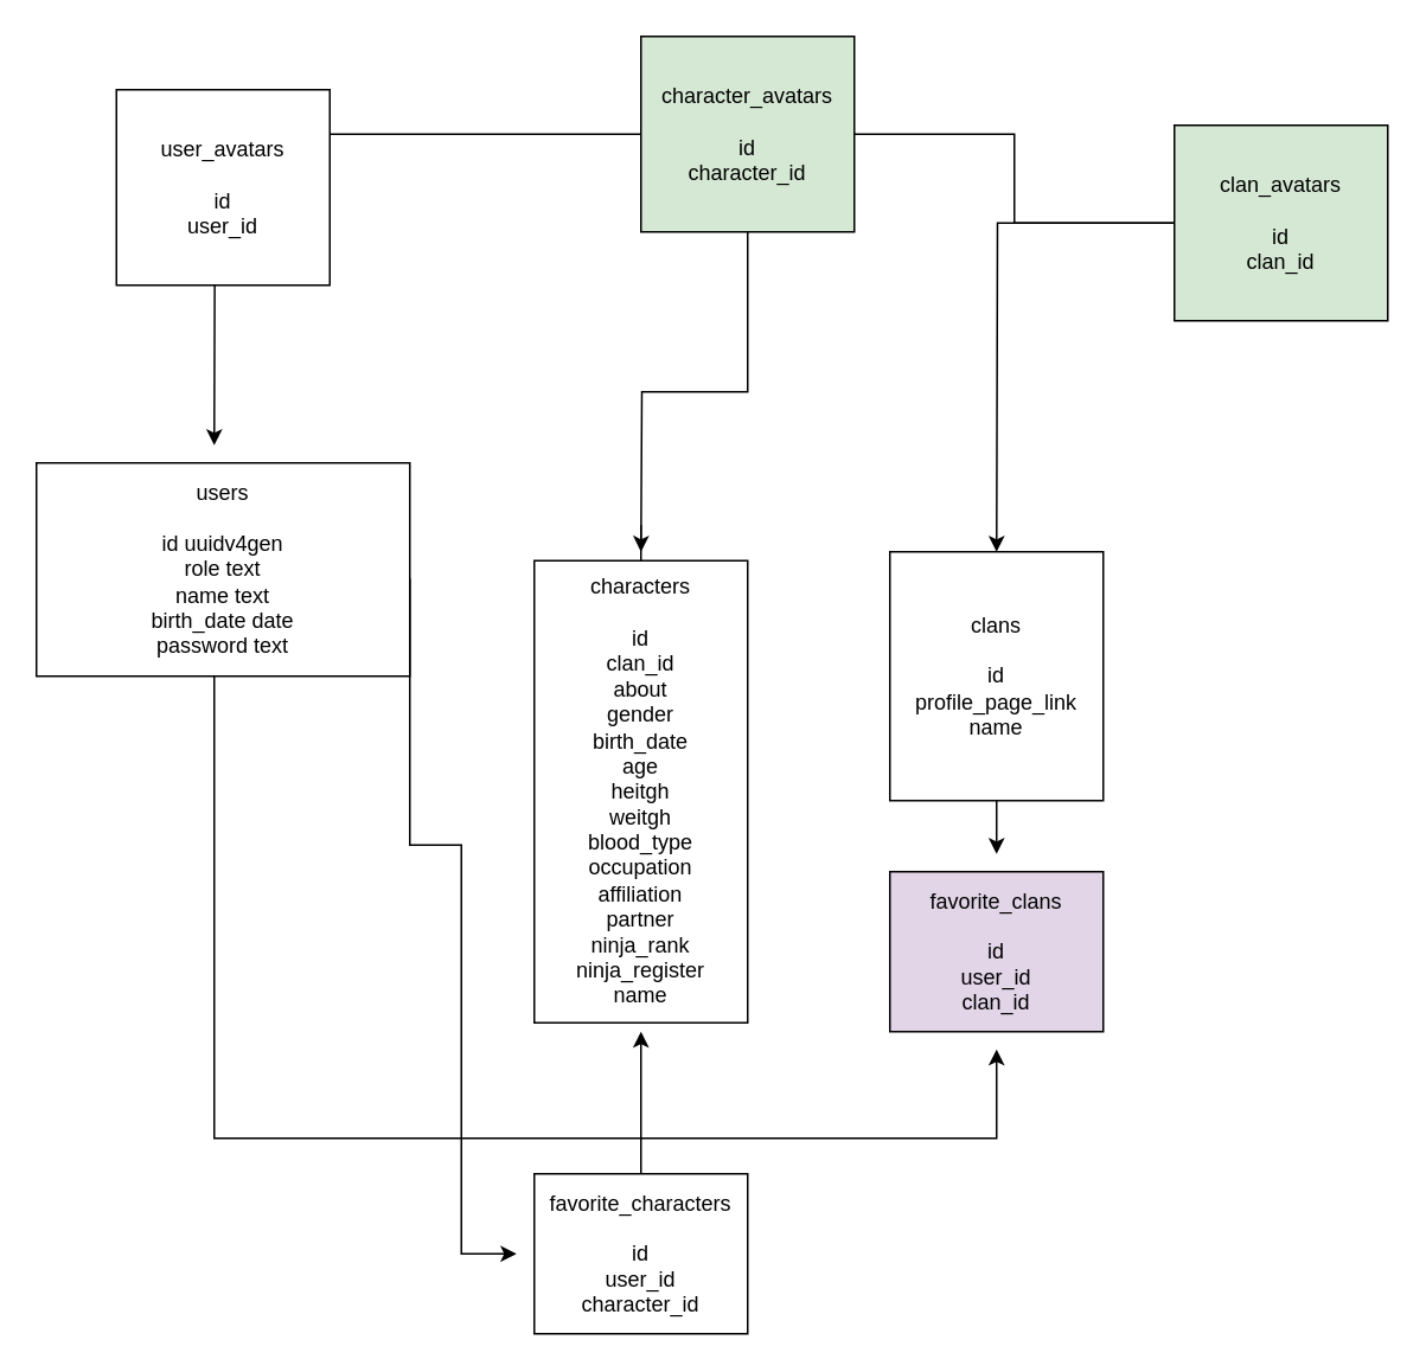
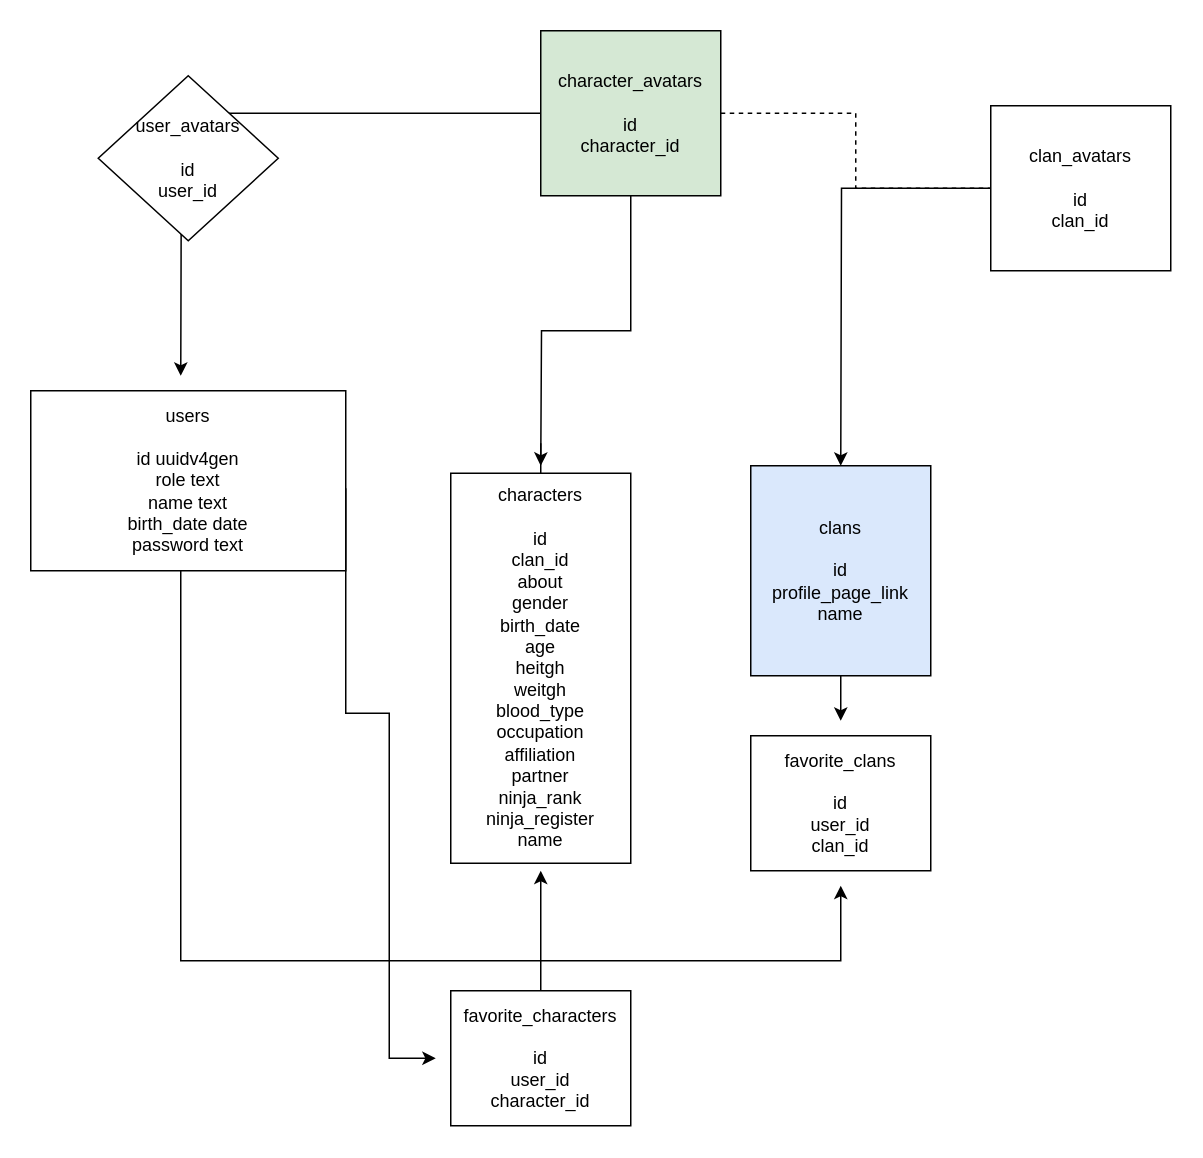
- <mxCell id="17" value="" style="edgeStyle=orthogonalEdgeStyle;rounded=0;orthogonalLoop=1;jettySize=auto;html=1;endArrow=none;" edge="1" parent="1" source="15" target="18"><mxGeometry relative="1" as="geometry"><mxPoint x="560" y="310" as="targetPoint" /><mxPoint x="454" y="125" as="sourcePoint" /></mxGeometry></mxCell>
+ <mxCell id="17" value="" style="edgeStyle=orthogonalEdgeStyle;rounded=0;orthogonalLoop=1;jettySize=auto;html=1;endArrow=none;dashed=1;" edge="1" parent="1" source="15" target="18"><mxGeometry relative="1" as="geometry"><mxPoint x="560" y="310" as="targetPoint" /><mxPoint x="454" y="125" as="sourcePoint" /></mxGeometry></mxCell>
- <mxCell id="16" value="user_avatars&lt;br&gt;&lt;br&gt;id&lt;br&gt;user_id" style="rounded=0;whiteSpace=wrap;html=1;" vertex="1" parent="1"><mxGeometry x="65" y="50" width="120" height="110" as="geometry" /></mxCell>
+ <mxCell id="16" value="user_avatars&lt;br&gt;&lt;br&gt;id&lt;br&gt;user_id" style="rhombus;whiteSpace=wrap;html=1;" vertex="1" parent="1"><mxGeometry x="65" y="50" width="120" height="110" as="geometry" /></mxCell>
- <mxCell id="18" value="clan_avatars&lt;br&gt;&lt;br&gt;id&lt;br&gt;clan_id" style="rounded=0;whiteSpace=wrap;html=1;fillColor=#d5e8d4;" vertex="1" parent="1"><mxGeometry x="660" y="70" width="120" height="110" as="geometry" /></mxCell>
+ <mxCell id="18" value="clan_avatars&lt;br&gt;&lt;br&gt;id&lt;br&gt;clan_id" style="rounded=0;whiteSpace=wrap;html=1;" vertex="1" parent="1"><mxGeometry x="660" y="70" width="120" height="110" as="geometry" /></mxCell>
- <mxCell id="8" value="clans&lt;br&gt;&lt;br&gt;id&lt;br&gt;profile_page_link&lt;br&gt;name" style="rounded=0;whiteSpace=wrap;html=1;" parent="1" vertex="1"><mxGeometry x="500" y="310" width="120" height="140" as="geometry" /></mxCell>
+ <mxCell id="8" value="clans&lt;br&gt;&lt;br&gt;id&lt;br&gt;profile_page_link&lt;br&gt;name" style="rounded=0;whiteSpace=wrap;html=1;fillColor=#dae8fc;" parent="1" vertex="1"><mxGeometry x="500" y="310" width="120" height="140" as="geometry" /></mxCell>
- <mxCell id="11" value="favorite_clans&lt;br&gt;&lt;br&gt;id&lt;br&gt;user_id&lt;br&gt;clan_id" style="rounded=0;whiteSpace=wrap;html=1;fillColor=#e1d5e7;" parent="1" vertex="1"><mxGeometry x="500" y="490" width="120" height="90" as="geometry" /></mxCell>
+ <mxCell id="11" value="favorite_clans&lt;br&gt;&lt;br&gt;id&lt;br&gt;user_id&lt;br&gt;clan_id" style="rounded=0;whiteSpace=wrap;html=1;" parent="1" vertex="1"><mxGeometry x="500" y="490" width="120" height="90" as="geometry" /></mxCell>
